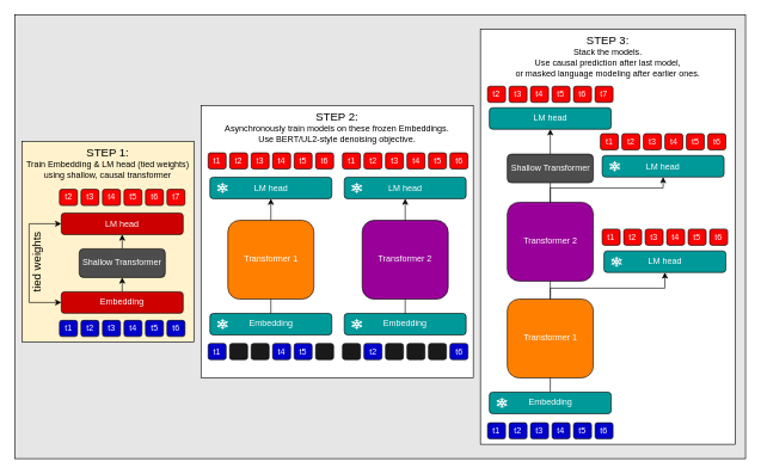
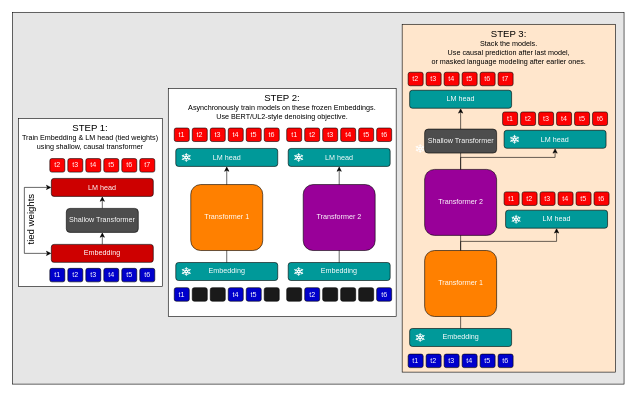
- <mxCell id="3" value="&lt;font style=&quot;font-size: 16px;&quot;&gt;STEP 3:&lt;/font&gt;&lt;div&gt;&lt;span style=&quot;background-color: transparent; color: light-dark(rgb(0, 0, 0), rgb(255, 255, 255));&quot;&gt;Stack the models.&lt;/span&gt;&lt;/div&gt;&lt;div&gt;&lt;span style=&quot;background-color: transparent; color: light-dark(rgb(0, 0, 0), rgb(255, 255, 255));&quot;&gt;Use causal prediction after last model,&lt;/span&gt;&lt;/div&gt;&lt;div&gt;&lt;span style=&quot;background-color: transparent; color: light-dark(rgb(0, 0, 0), rgb(255, 255, 255));&quot;&gt;or masked language modeling after earlier ones.&lt;/span&gt;&lt;br&gt;&lt;/div&gt;" style="rounded=0;whiteSpace=wrap;html=1;fillColor=#FFFFFF;verticalAlign=top;" vertex="1" parent="1"><mxGeometry x="670" y="40" width="355.5" height="580" as="geometry" /></mxCell>
+ <mxCell id="3" value="&lt;font style=&quot;font-size: 16px;&quot;&gt;STEP 3:&lt;/font&gt;&lt;div&gt;&lt;span style=&quot;background-color: transparent; color: light-dark(rgb(0, 0, 0), rgb(255, 255, 255));&quot;&gt;Stack the models.&lt;/span&gt;&lt;/div&gt;&lt;div&gt;&lt;span style=&quot;background-color: transparent; color: light-dark(rgb(0, 0, 0), rgb(255, 255, 255));&quot;&gt;Use causal prediction after last model,&lt;/span&gt;&lt;/div&gt;&lt;div&gt;&lt;span style=&quot;background-color: transparent; color: light-dark(rgb(0, 0, 0), rgb(255, 255, 255));&quot;&gt;or masked language modeling after earlier ones.&lt;/span&gt;&lt;br&gt;&lt;/div&gt;" style="rounded=0;whiteSpace=wrap;html=1;fillColor=#ffe6cc;verticalAlign=top;" vertex="1" parent="1"><mxGeometry x="670" y="40" width="355.5" height="580" as="geometry" /></mxCell>
- <mxCell id="5" value="&lt;font style=&quot;font-size: 16px;&quot;&gt;STEP 1:&lt;/font&gt;&lt;div&gt;Train Embedding &amp;amp; LM head (tied weights)&lt;/div&gt;&lt;div&gt;using shallow, causal transformer&lt;/div&gt;" style="rounded=0;whiteSpace=wrap;html=1;fillColor=#fff2cc;verticalAlign=top;" vertex="1" parent="1"><mxGeometry x="30" y="197" width="240" height="280" as="geometry" /></mxCell>
+ <mxCell id="5" value="&lt;font style=&quot;font-size: 16px;&quot;&gt;STEP 1:&lt;/font&gt;&lt;div&gt;Train Embedding &amp;amp; LM head (tied weights)&lt;/div&gt;&lt;div&gt;using shallow, causal transformer&lt;/div&gt;" style="rounded=0;whiteSpace=wrap;html=1;fillColor=#FFFFFF;verticalAlign=top;" vertex="1" parent="1"><mxGeometry x="30" y="197" width="240" height="280" as="geometry" /></mxCell>
